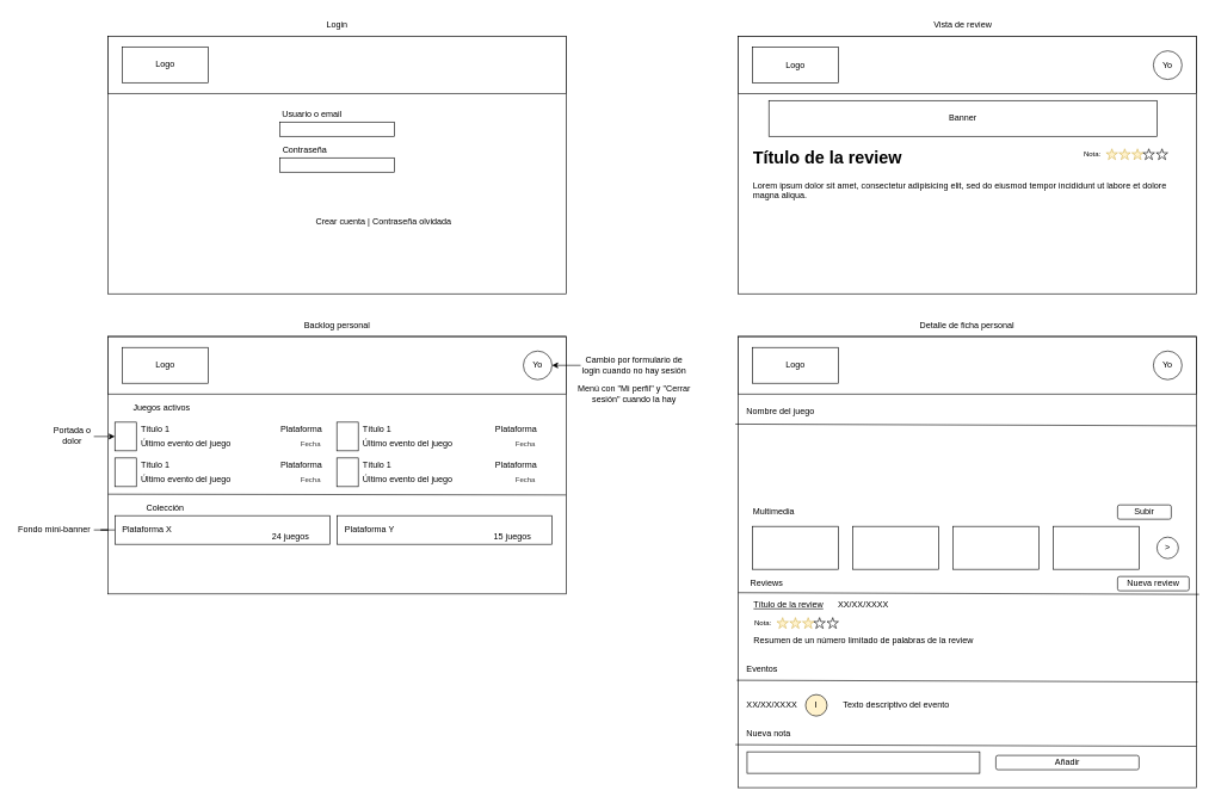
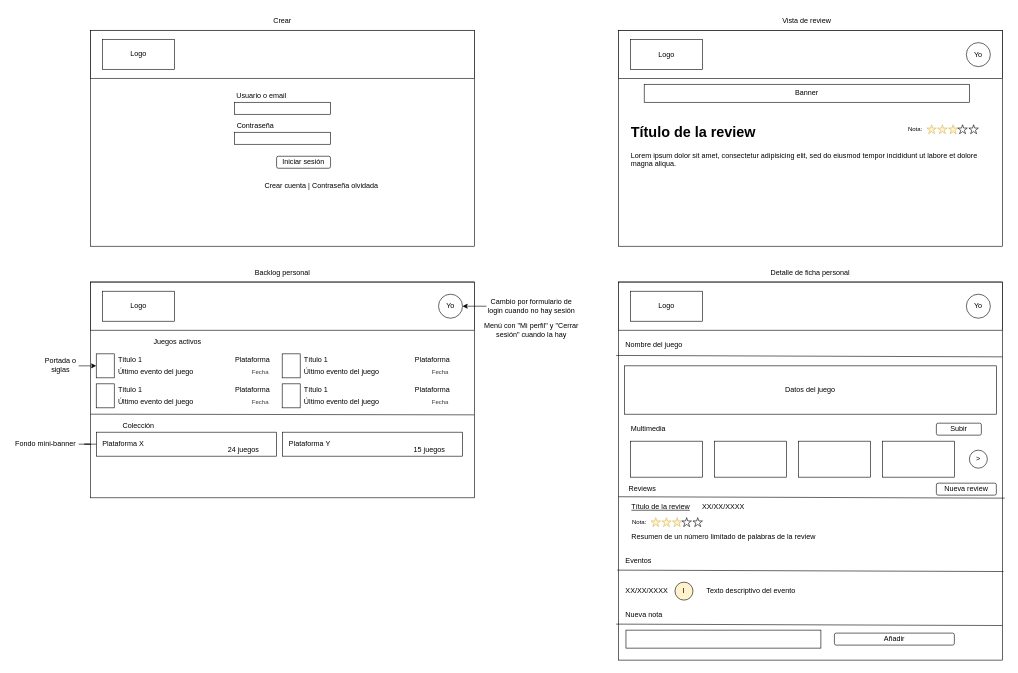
- <mxCell id="7" value="Login" style="text;html=1;align=center;verticalAlign=middle;whiteSpace=wrap;rounded=0;" parent="1" vertex="1"><mxGeometry x="280" y="20" width="380" height="30" as="geometry" /></mxCell>
+ <mxCell id="7" value="Crear" style="text;html=1;align=center;verticalAlign=middle;whiteSpace=wrap;rounded=0;" parent="1" vertex="1"><mxGeometry x="280" y="20" width="380" height="30" as="geometry" /></mxCell>
- <mxCell id="94" value="Banner" style="rounded=0;whiteSpace=wrap;html=1;" parent="1" vertex="1"><mxGeometry x="1072.9" y="140" width="542.1" height="50" as="geometry" /></mxCell>
+ <mxCell id="94" value="Banner" style="rounded=0;whiteSpace=wrap;html=1;" parent="1" vertex="1"><mxGeometry x="1072.9" y="140" width="542.1" height="30" as="geometry" /></mxCell>
+ <mxCell id="12" value="Iniciar sesión" style="rounded=1;whiteSpace=wrap;html=1;" parent="1" vertex="1"><mxGeometry x="460" y="260" width="90" height="20" as="geometry" /></mxCell>
- <mxCell id="17" value="Juegos activos" style="text;html=1;align=center;verticalAlign=middle;whiteSpace=wrap;rounded=0;" parent="1" vertex="1"><mxGeometry x="160" y="560" width="130" height="20" as="geometry" /></mxCell>
+ <mxCell id="17" value="Juegos activos" style="text;html=1;align=center;verticalAlign=middle;whiteSpace=wrap;rounded=0;" parent="1" vertex="1"><mxGeometry x="230" y="560" width="130" height="20" as="geometry" /></mxCell>
- <mxCell id="53" value="Portada o dolor" style="text;html=1;align=center;verticalAlign=middle;whiteSpace=wrap;rounded=0;" parent="1" vertex="1"><mxGeometry x="70" y="594.44" width="60" height="30" as="geometry" /></mxCell>
+ <mxCell id="53" value="Portada o siglas" style="text;html=1;align=center;verticalAlign=middle;whiteSpace=wrap;rounded=0;" parent="1" vertex="1"><mxGeometry x="70" y="594.44" width="60" height="30" as="geometry" /></mxCell>
+ <mxCell id="61" value="Datos del juego" style="rounded=0;whiteSpace=wrap;html=1;" parent="1" vertex="1"><mxGeometry x="1040" y="609.44" width="620" height="80.56" as="geometry" /></mxCell>
